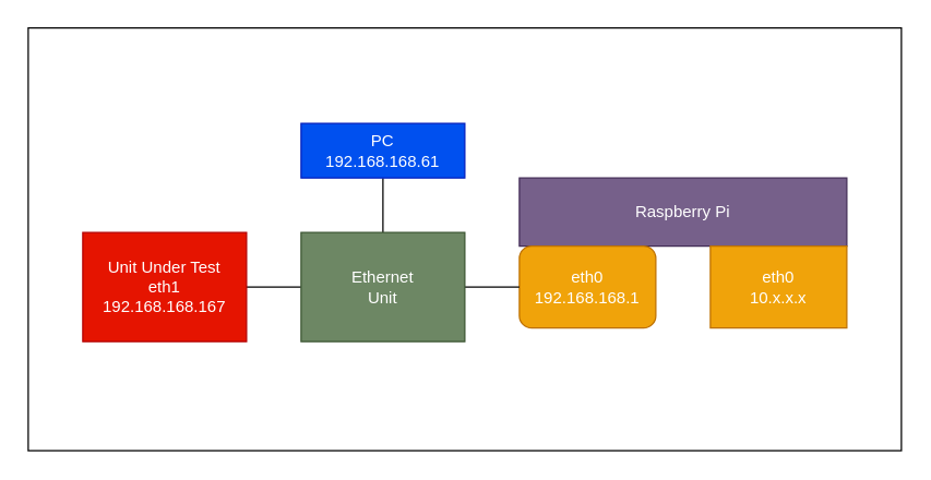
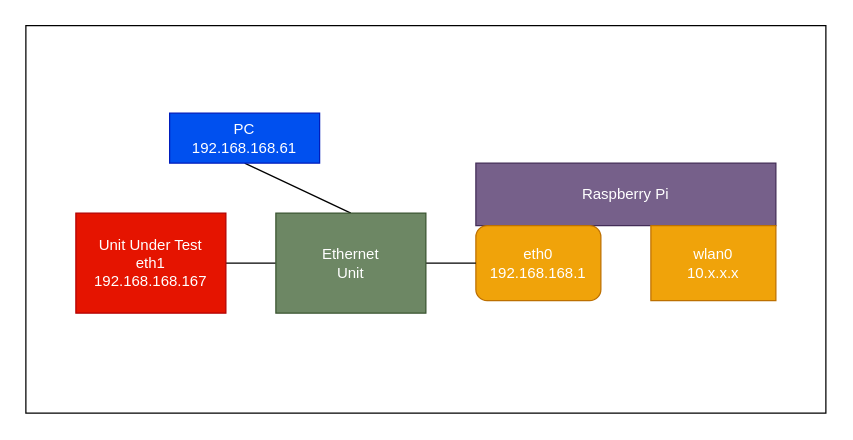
- <mxCell id="11" value="PC&lt;br&gt;192.168.168.61" style="rounded=0;whiteSpace=wrap;html=1;fillColor=#0050ef;strokeColor=#001DBC;fontColor=#ffffff;" vertex="1" parent="1"><mxGeometry x="220" y="90" width="120" height="40" as="geometry" /></mxCell>
+ <mxCell id="11" value="PC&lt;br&gt;192.168.168.61" style="rounded=0;whiteSpace=wrap;html=1;fillColor=#0050ef;strokeColor=#001DBC;fontColor=#ffffff;" vertex="1" parent="1"><mxGeometry x="135" y="90" width="120" height="40" as="geometry" /></mxCell>
- <mxCell id="7" value="eth0&lt;br&gt;10.x.x.x" style="rounded=0;whiteSpace=wrap;html=1;fillColor=#f0a30a;strokeColor=#BD7000;fontColor=#ffffff;" vertex="1" parent="1"><mxGeometry x="520" y="180" width="100" height="60" as="geometry" /></mxCell>
+ <mxCell id="7" value="wlan0&lt;br&gt;10.x.x.x" style="rounded=0;whiteSpace=wrap;html=1;fillColor=#f0a30a;strokeColor=#BD7000;fontColor=#ffffff;" vertex="1" parent="1"><mxGeometry x="520" y="180" width="100" height="60" as="geometry" /></mxCell>
